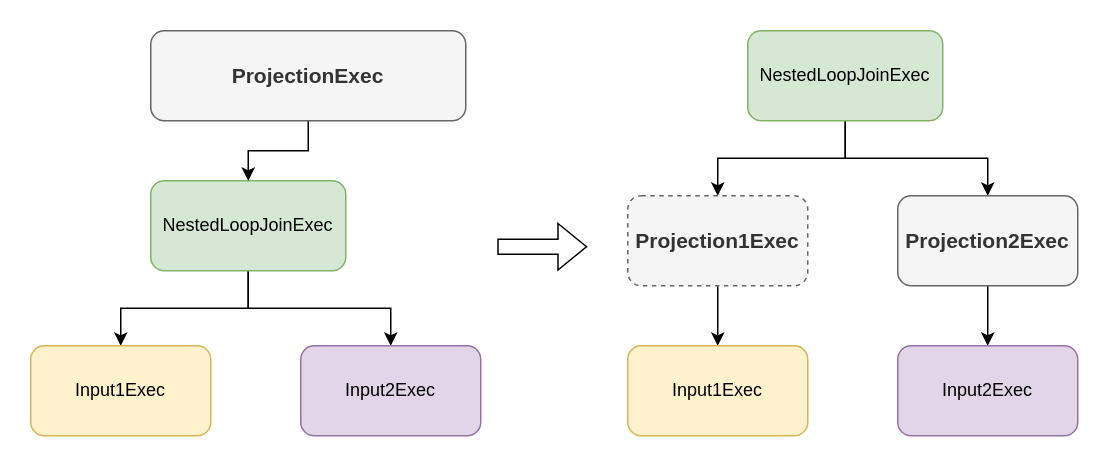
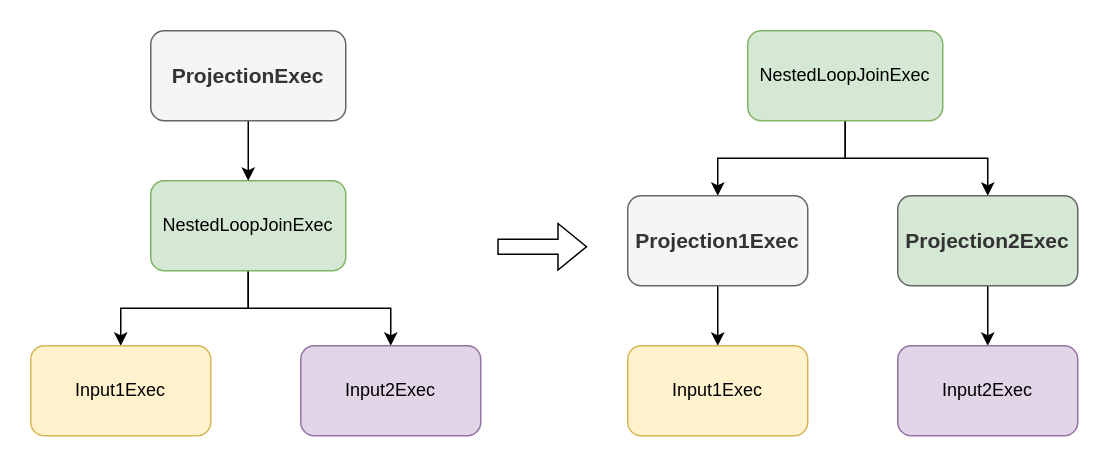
- <mxCell id="6" value="&lt;b&gt;&lt;font style=&quot;font-size: 14px;&quot;&gt;ProjectionExec&lt;/font&gt;&lt;/b&gt;" style="rounded=1;whiteSpace=wrap;html=1;fillColor=#f5f5f5;strokeColor=#666666;fontColor=#333333;" vertex="1" parent="1"><mxGeometry x="100" y="20" width="210" height="60" as="geometry" /></mxCell>
+ <mxCell id="6" value="&lt;b&gt;&lt;font style=&quot;font-size: 14px;&quot;&gt;ProjectionExec&lt;/font&gt;&lt;/b&gt;" style="rounded=1;whiteSpace=wrap;html=1;fillColor=#f5f5f5;strokeColor=#666666;fontColor=#333333;" vertex="1" parent="1"><mxGeometry x="100" y="20" width="130" height="60" as="geometry" /></mxCell>
- <mxCell id="13" value="&lt;b&gt;&lt;font style=&quot;font-size: 14px;&quot;&gt;Projection1Exec&lt;/font&gt;&lt;/b&gt;" style="rounded=1;whiteSpace=wrap;html=1;fillColor=#f5f5f5;strokeColor=#666666;fontColor=#333333;dashed=1;" vertex="1" parent="1"><mxGeometry x="418" y="130" width="120" height="60" as="geometry" /></mxCell>
+ <mxCell id="13" value="&lt;b&gt;&lt;font style=&quot;font-size: 14px;&quot;&gt;Projection1Exec&lt;/font&gt;&lt;/b&gt;" style="rounded=1;whiteSpace=wrap;html=1;fillColor=#f5f5f5;strokeColor=#666666;fontColor=#333333;" vertex="1" parent="1"><mxGeometry x="418" y="130" width="120" height="60" as="geometry" /></mxCell>
- <mxCell id="15" value="&lt;b&gt;&lt;font style=&quot;font-size: 14px;&quot;&gt;Projection2Exec&lt;/font&gt;&lt;/b&gt;" style="rounded=1;whiteSpace=wrap;html=1;fillColor=#f5f5f5;strokeColor=#666666;fontColor=#333333;" vertex="1" parent="1"><mxGeometry x="598" y="130" width="120" height="60" as="geometry" /></mxCell>
+ <mxCell id="15" value="&lt;b&gt;&lt;font style=&quot;font-size: 14px;&quot;&gt;Projection2Exec&lt;/font&gt;&lt;/b&gt;" style="rounded=1;whiteSpace=wrap;html=1;fillColor=#d5e8d4;strokeColor=#666666;fontColor=#333333;" vertex="1" parent="1"><mxGeometry x="598" y="130" width="120" height="60" as="geometry" /></mxCell>
